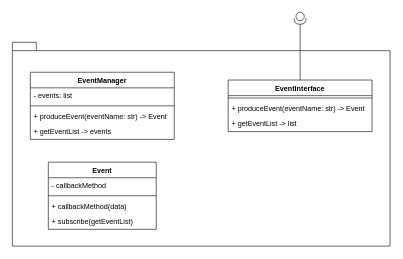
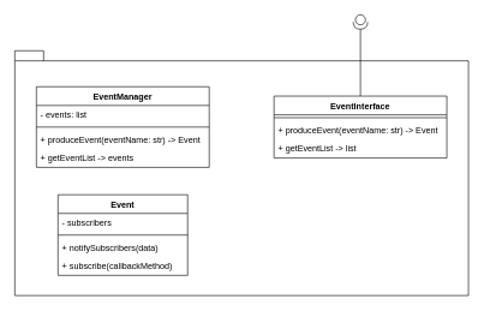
- <mxCell id="15" value="- callbackMethod" style="text;strokeColor=none;fillColor=none;align=left;verticalAlign=top;spacingLeft=4;spacingRight=4;overflow=hidden;rotatable=0;points=[[0,0.5],[1,0.5]];portConstraint=eastwest;" parent="14" vertex="1"><mxGeometry y="26" width="180" height="26" as="geometry" /></mxCell>
+ <mxCell id="15" value="- subscribers" style="text;strokeColor=none;fillColor=none;align=left;verticalAlign=top;spacingLeft=4;spacingRight=4;overflow=hidden;rotatable=0;points=[[0,0.5],[1,0.5]];portConstraint=eastwest;" parent="14" vertex="1"><mxGeometry y="26" width="180" height="26" as="geometry" /></mxCell>
- <mxCell id="17" value="+ callbackMethod(data)" style="text;strokeColor=none;fillColor=none;align=left;verticalAlign=top;spacingLeft=4;spacingRight=4;overflow=hidden;rotatable=0;points=[[0,0.5],[1,0.5]];portConstraint=eastwest;" parent="14" vertex="1"><mxGeometry y="60" width="180" height="26" as="geometry" /></mxCell>
+ <mxCell id="17" value="+ notifySubscribers(data)" style="text;strokeColor=none;fillColor=none;align=left;verticalAlign=top;spacingLeft=4;spacingRight=4;overflow=hidden;rotatable=0;points=[[0,0.5],[1,0.5]];portConstraint=eastwest;" parent="14" vertex="1"><mxGeometry y="60" width="180" height="26" as="geometry" /></mxCell>
- <mxCell id="18" value="+ subscribe(getEventList)" style="text;strokeColor=none;fillColor=none;align=left;verticalAlign=top;spacingLeft=4;spacingRight=4;overflow=hidden;rotatable=0;points=[[0,0.5],[1,0.5]];portConstraint=eastwest;" parent="14" vertex="1"><mxGeometry y="86" width="180" height="26" as="geometry" /></mxCell>
+ <mxCell id="18" value="+ subscribe(callbackMethod)" style="text;strokeColor=none;fillColor=none;align=left;verticalAlign=top;spacingLeft=4;spacingRight=4;overflow=hidden;rotatable=0;points=[[0,0.5],[1,0.5]];portConstraint=eastwest;" parent="14" vertex="1"><mxGeometry y="86" width="180" height="26" as="geometry" /></mxCell>
